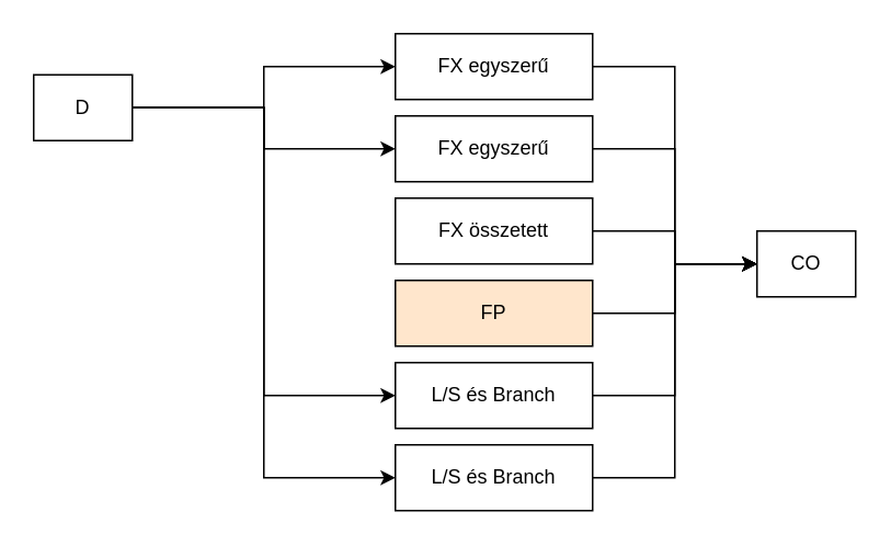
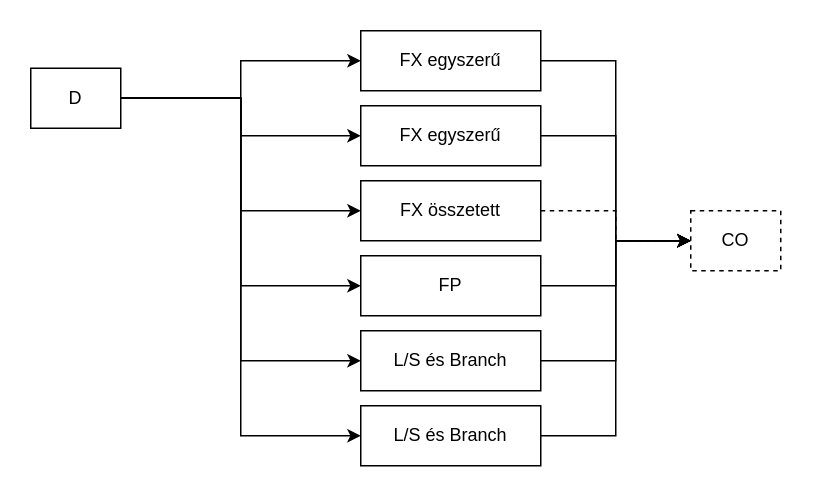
+ <mxCell id="16" style="edgeStyle=orthogonalEdgeStyle;rounded=0;orthogonalLoop=1;jettySize=auto;html=1;exitX=1;exitY=0.5;exitDx=0;exitDy=0;entryX=0;entryY=0.5;entryDx=0;entryDy=0;" edge="1" parent="1" source="20" target="7"><mxGeometry relative="1" as="geometry" /></mxCell>
- <mxCell id="6" style="edgeStyle=orthogonalEdgeStyle;rounded=0;orthogonalLoop=1;jettySize=auto;html=1;entryX=0;entryY=0.5;entryDx=0;entryDy=0;" edge="1" parent="1" source="7" target="21"><mxGeometry relative="1" as="geometry" /></mxCell>
+ <mxCell id="6" style="edgeStyle=orthogonalEdgeStyle;rounded=0;orthogonalLoop=1;jettySize=auto;html=1;entryX=0;entryY=0.5;entryDx=0;entryDy=0;dashed=1;" edge="1" parent="1" source="7" target="21"><mxGeometry relative="1" as="geometry" /></mxCell>
- <mxCell id="21" value="CO" style="rounded=0;whiteSpace=wrap;html=1;" vertex="1" parent="1"><mxGeometry x="460" y="140" width="60" height="40" as="geometry" /></mxCell>
+ <mxCell id="21" value="CO" style="rounded=0;whiteSpace=wrap;html=1;dashed=1;" vertex="1" parent="1"><mxGeometry x="460" y="140" width="60" height="40" as="geometry" /></mxCell>
+ <mxCell id="17" style="edgeStyle=orthogonalEdgeStyle;rounded=0;orthogonalLoop=1;jettySize=auto;html=1;exitX=1;exitY=0.5;exitDx=0;exitDy=0;entryX=0;entryY=0.5;entryDx=0;entryDy=0;" edge="1" parent="1" source="20" target="9"><mxGeometry relative="1" as="geometry" /></mxCell>
- <mxCell id="9" value="FP" style="rounded=0;whiteSpace=wrap;html=1;fillColor=#ffe6cc;" vertex="1" parent="1"><mxGeometry x="240" y="170" width="120" height="40" as="geometry" /></mxCell>
+ <mxCell id="9" value="FP" style="rounded=0;whiteSpace=wrap;html=1;" vertex="1" parent="1"><mxGeometry x="240" y="170" width="120" height="40" as="geometry" /></mxCell>
- <mxCell id="8" style="edgeStyle=orthogonalEdgeStyle;rounded=0;orthogonalLoop=1;jettySize=auto;html=1;entryX=0;entryY=0.5;entryDx=0;entryDy=0;" edge="1" parent="1" source="9" target="21"><mxGeometry relative="1" as="geometry" /></mxCell>
+ <mxCell id="8" style="edgeStyle=orthogonalEdgeStyle;rounded=0;orthogonalLoop=1;jettySize=auto;html=1;entryX=0;entryY=0.5;entryDx=0;entryDy=0;endArrow=none;" edge="1" parent="1" source="9" target="21"><mxGeometry relative="1" as="geometry" /></mxCell>
